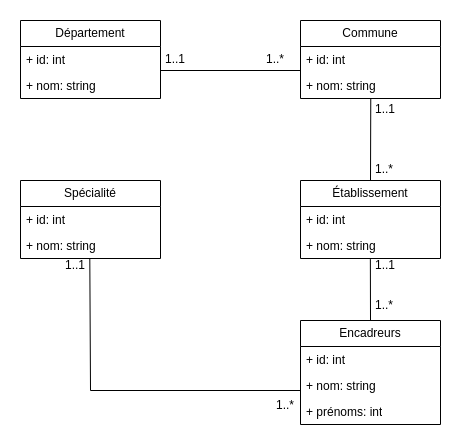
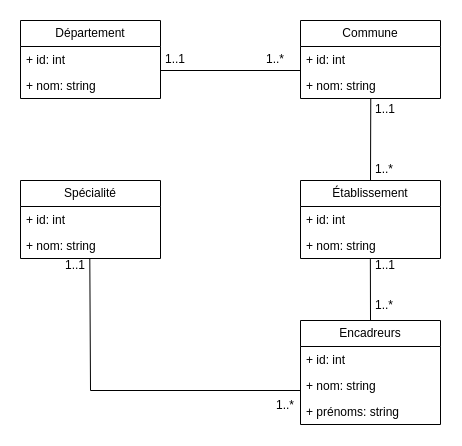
- <mxCell id="8" value="+ prénoms: int" style="text;strokeColor=none;fillColor=none;align=left;verticalAlign=top;spacingLeft=4;spacingRight=4;overflow=hidden;rotatable=0;points=[[0,0.5],[1,0.5]];portConstraint=eastwest;whiteSpace=wrap;html=1;" vertex="1" parent="5"><mxGeometry y="78" width="140" height="26" as="geometry" /></mxCell>
+ <mxCell id="8" value="+ prénoms: string" style="text;strokeColor=none;fillColor=none;align=left;verticalAlign=top;spacingLeft=4;spacingRight=4;overflow=hidden;rotatable=0;points=[[0,0.5],[1,0.5]];portConstraint=eastwest;whiteSpace=wrap;html=1;" vertex="1" parent="5"><mxGeometry y="78" width="140" height="26" as="geometry" /></mxCell>
